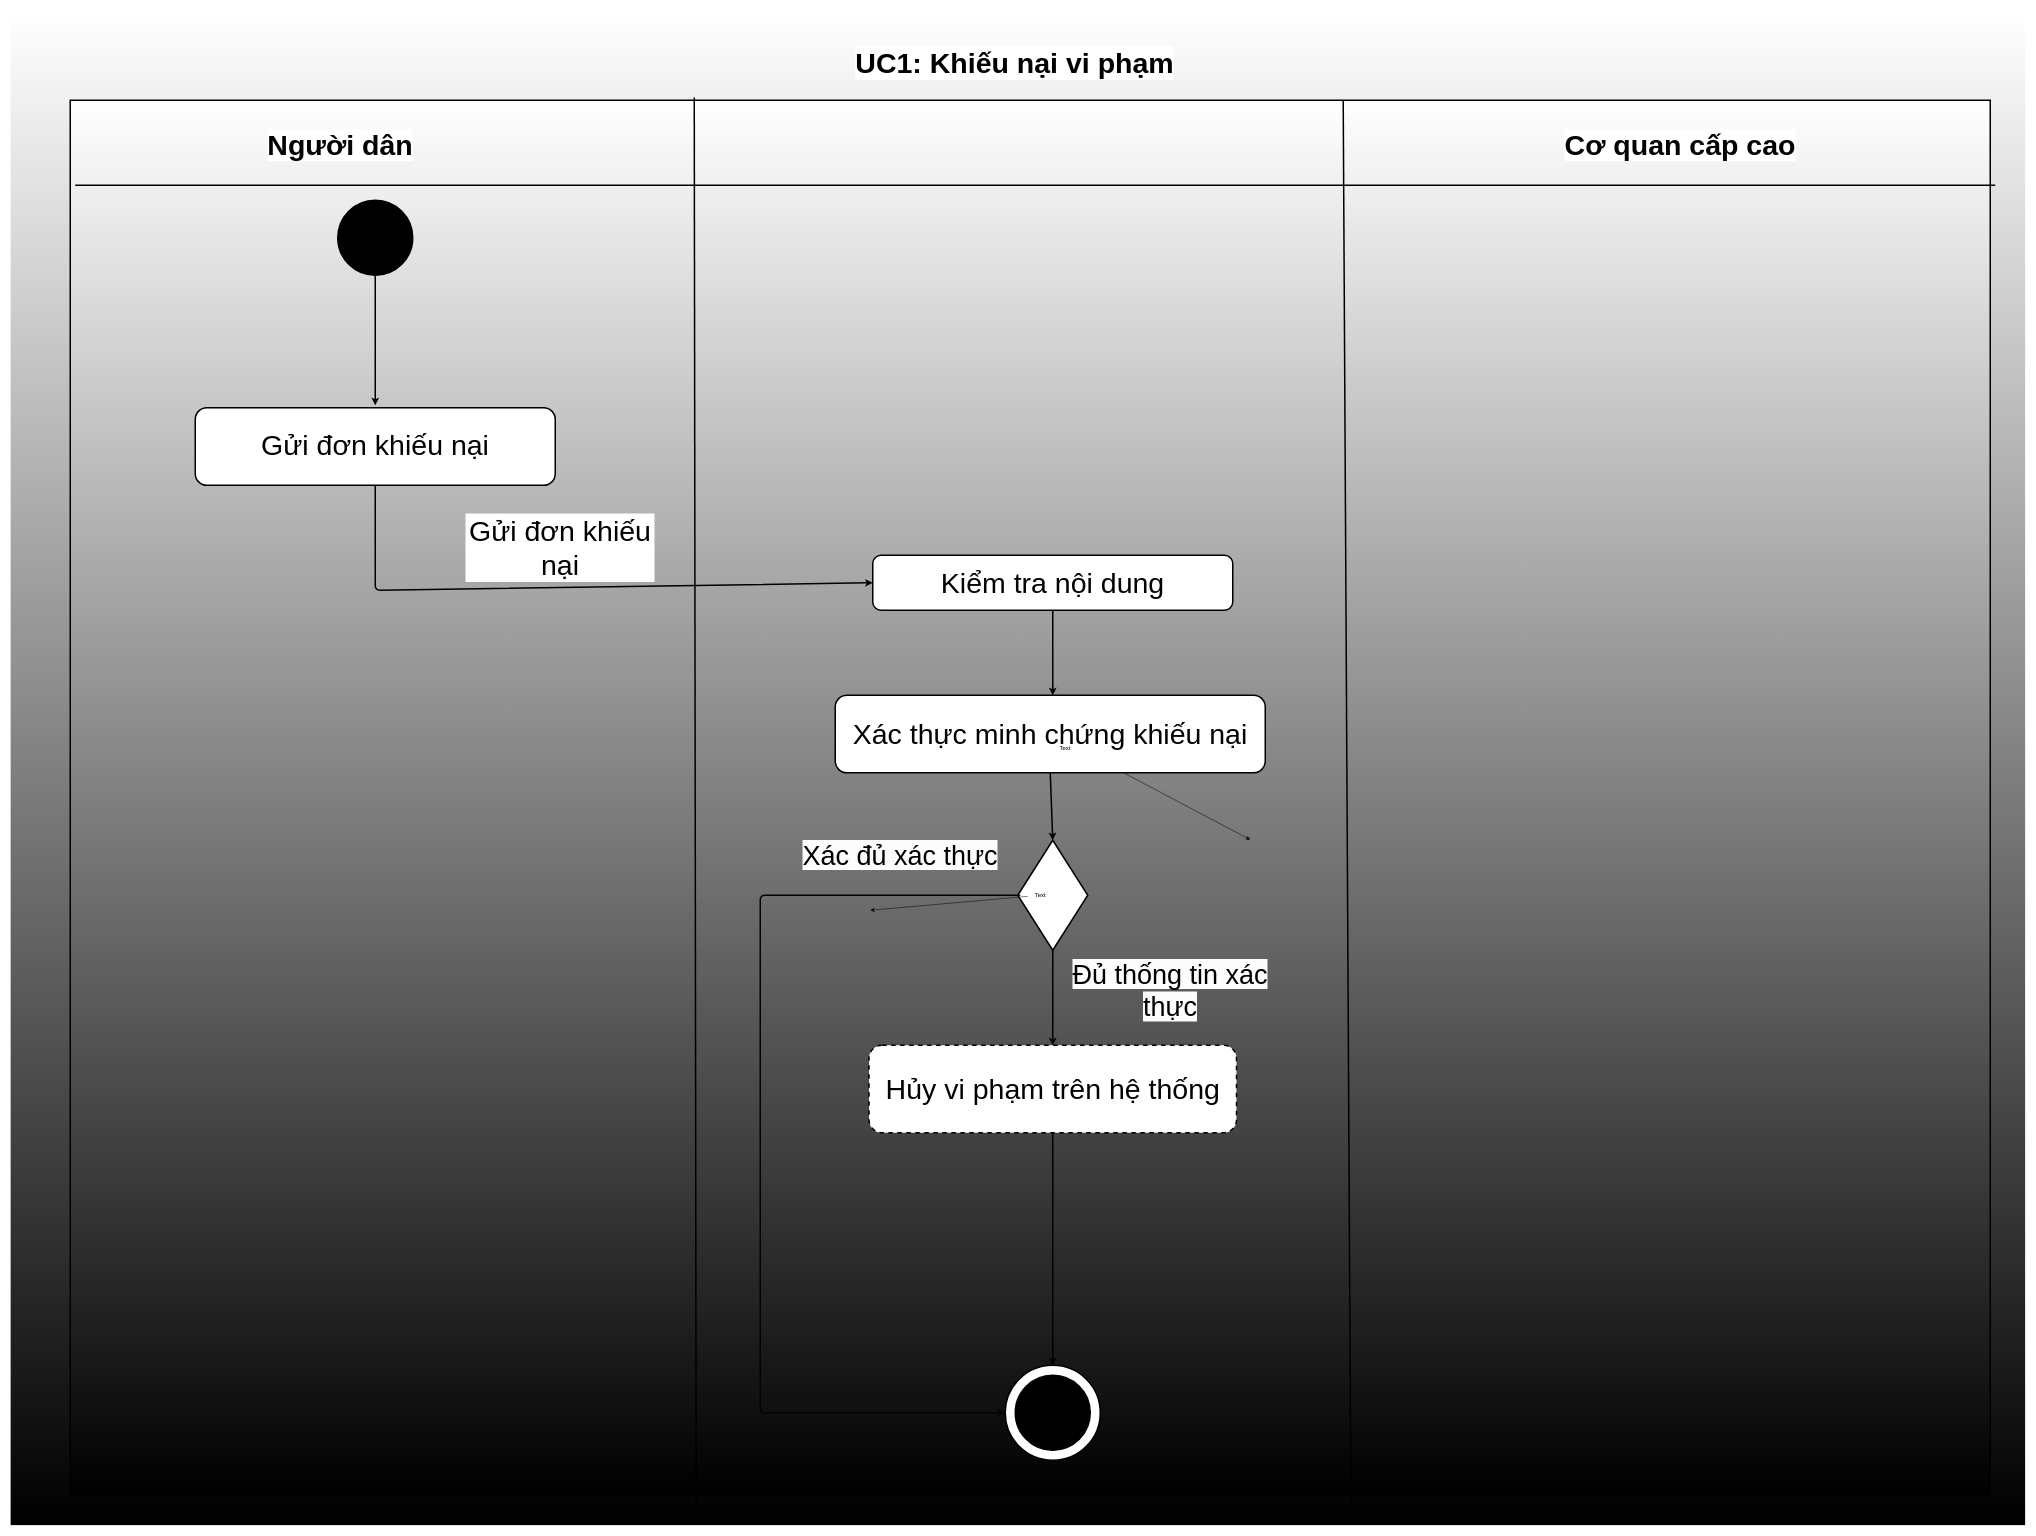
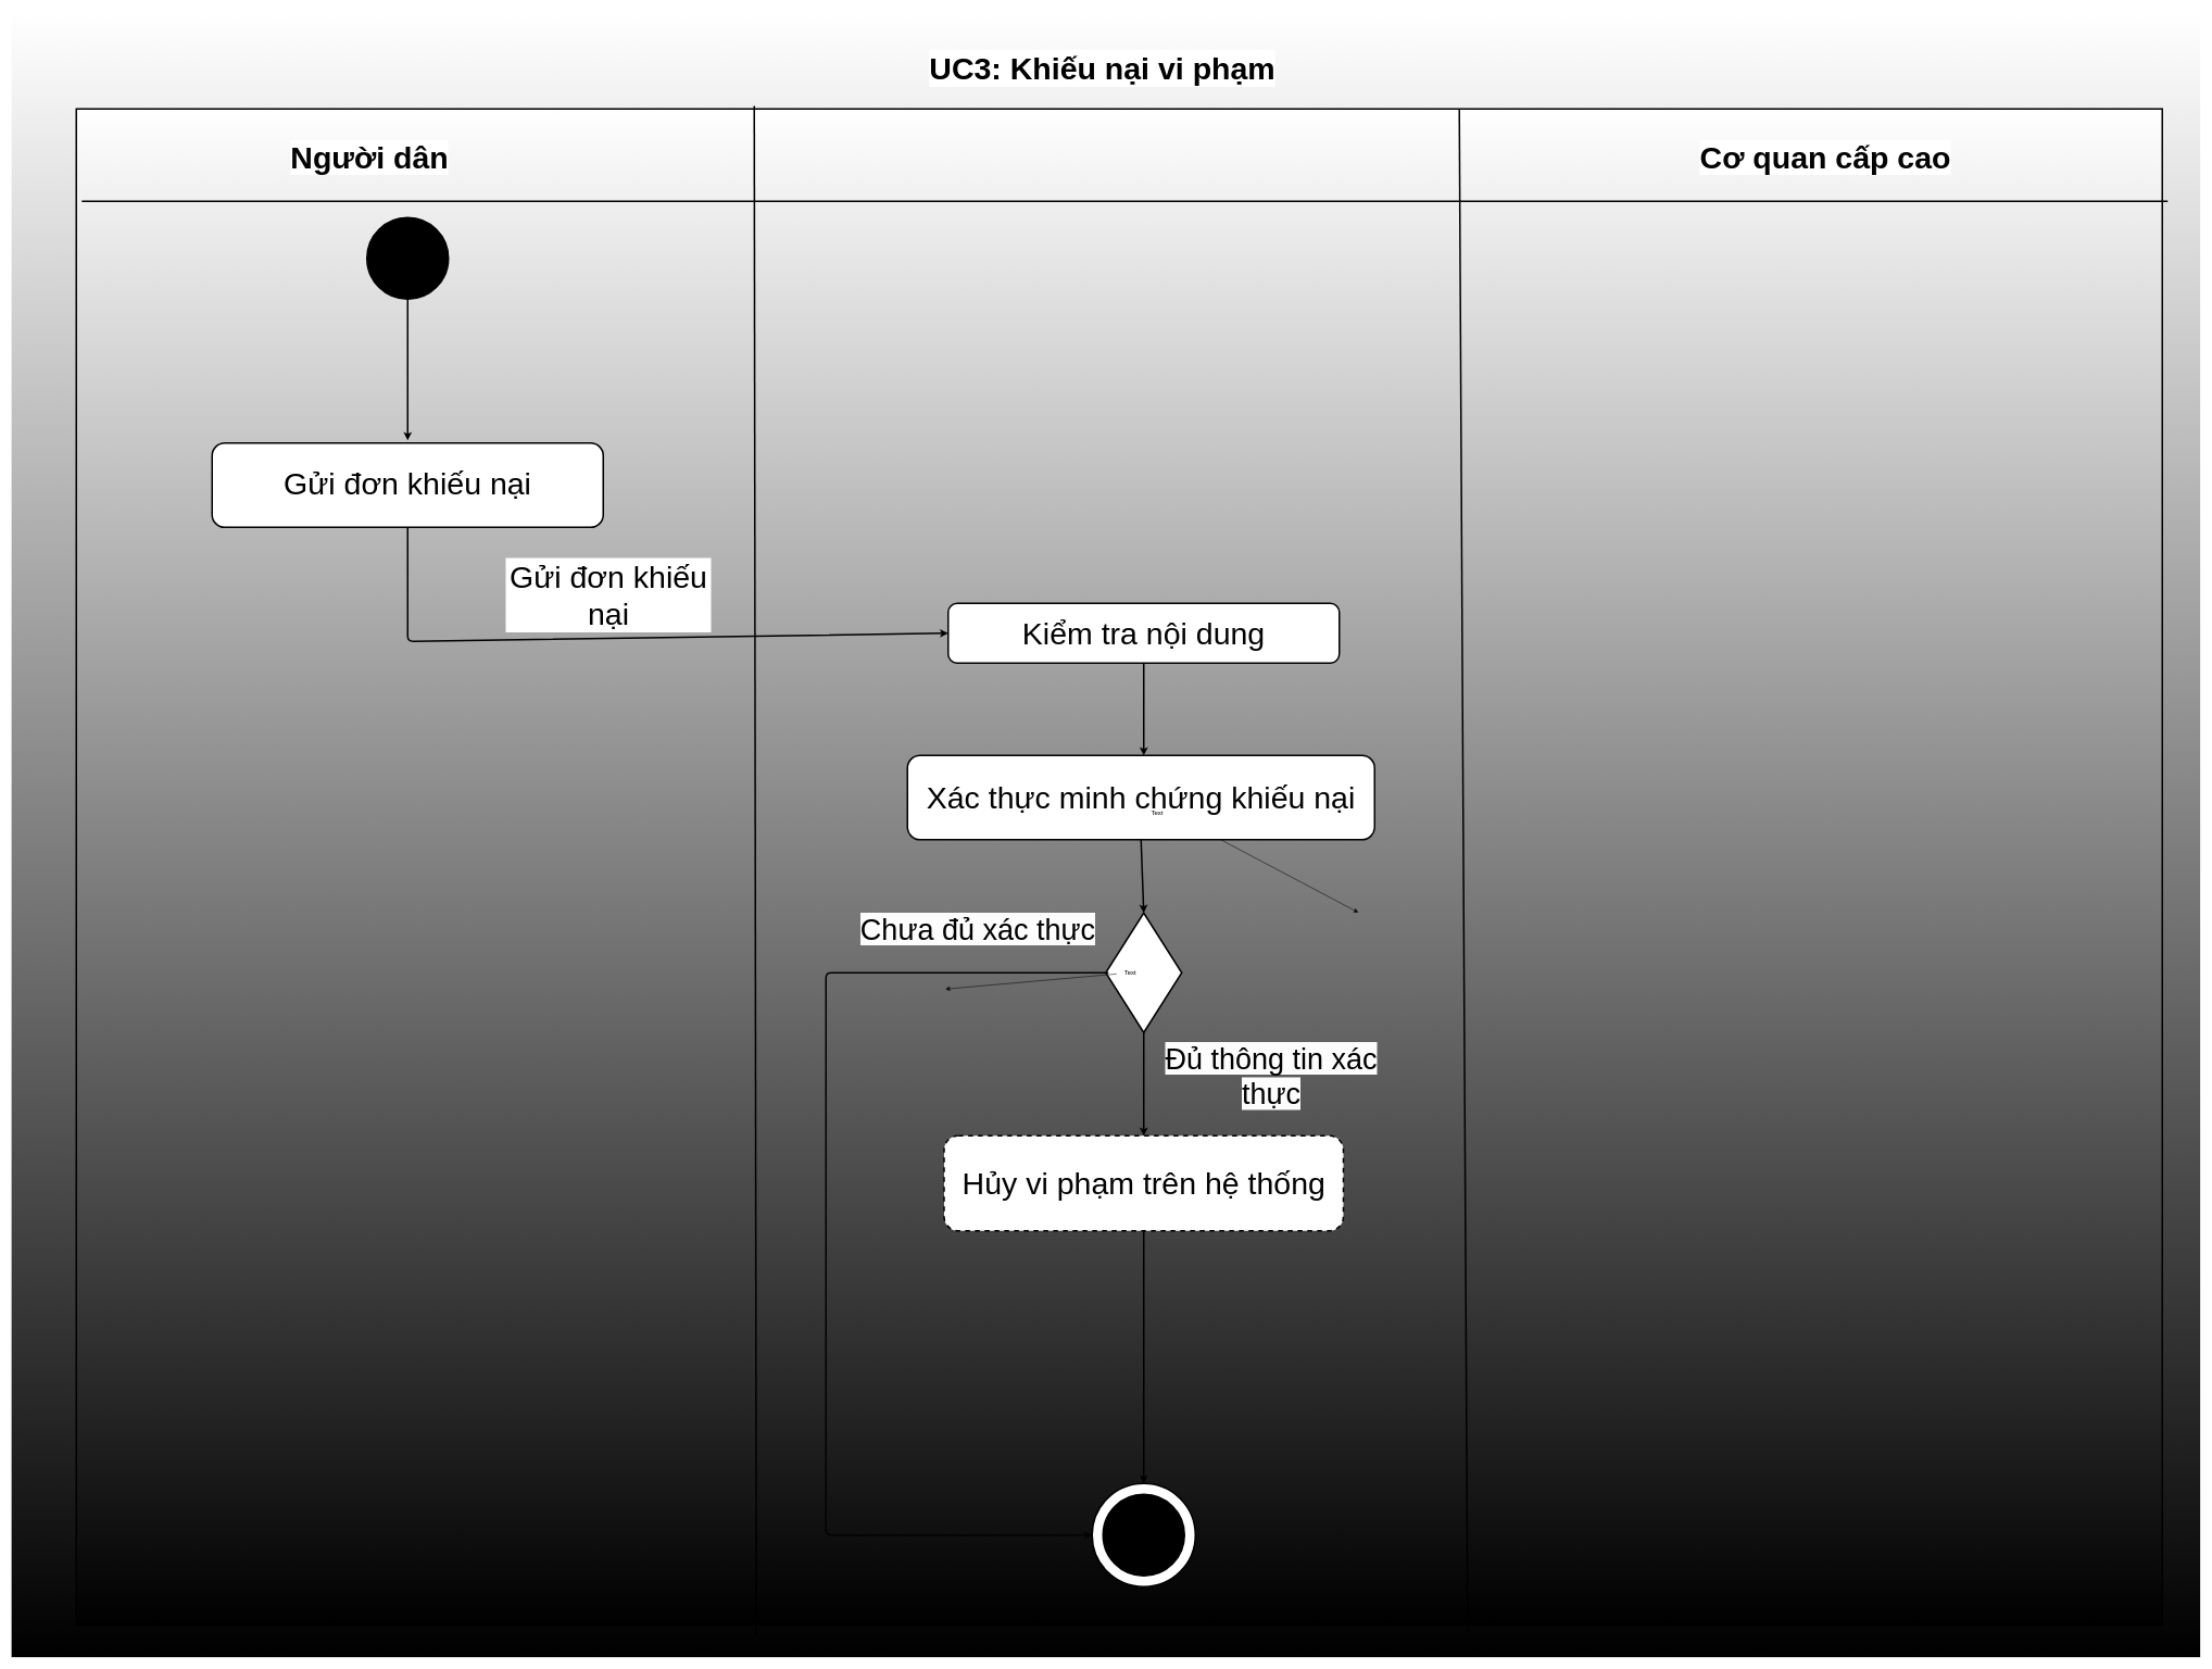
- <mxCell id="11" value="&lt;font style=&quot;background-color: rgb(255, 255, 255);&quot; color=&quot;#000000&quot;&gt;&lt;b&gt;UC1: Khiếu nại vi phạm&lt;/b&gt;&lt;/font&gt;" style="text;strokeColor=none;align=center;fillColor=none;html=1;verticalAlign=middle;whiteSpace=wrap;rounded=0;labelBackgroundColor=#FFFFFF;strokeWidth=3;fontSize=57;fontColor=#030303;" vertex="1" parent="1"><mxGeometry x="1670" y="70" width="717.5" height="110" as="geometry" /></mxCell>
+ <mxCell id="11" value="&lt;font style=&quot;background-color: rgb(255, 255, 255);&quot; color=&quot;#000000&quot;&gt;&lt;b&gt;UC3: Khiếu nại vi phạm&lt;/b&gt;&lt;/font&gt;" style="text;strokeColor=none;align=center;fillColor=none;html=1;verticalAlign=middle;whiteSpace=wrap;rounded=0;labelBackgroundColor=#FFFFFF;strokeWidth=3;fontSize=57;fontColor=#030303;" vertex="1" parent="1"><mxGeometry x="1670" y="70" width="717.5" height="110" as="geometry" /></mxCell>
- <mxCell id="31" value="&lt;font style=&quot;background-color: rgb(252, 252, 252); font-size: 54px;&quot; color=&quot;#000000&quot;&gt;Xác đủ xác thực&lt;/font&gt;" style="text;strokeColor=none;align=center;fillColor=none;html=1;verticalAlign=middle;whiteSpace=wrap;rounded=0;" vertex="1" parent="1"><mxGeometry x="1560" y="1660" width="480" height="100" as="geometry" /></mxCell>
+ <mxCell id="31" value="&lt;font style=&quot;background-color: rgb(252, 252, 252); font-size: 54px;&quot; color=&quot;#000000&quot;&gt;Chưa đủ xác thực&lt;/font&gt;" style="text;strokeColor=none;align=center;fillColor=none;html=1;verticalAlign=middle;whiteSpace=wrap;rounded=0;" vertex="1" parent="1"><mxGeometry x="1560" y="1660" width="480" height="100" as="geometry" /></mxCell>
- <mxCell id="32" value="&lt;font color=&quot;#000000&quot;&gt;&lt;span style=&quot;font-size: 54px; background-color: rgb(252, 252, 252);&quot;&gt;Đủ thống tin xác thực&lt;/span&gt;&lt;/font&gt;" style="text;strokeColor=none;align=center;fillColor=none;html=1;verticalAlign=middle;whiteSpace=wrap;rounded=0;" vertex="1" parent="1"><mxGeometry x="2100" y="1930" width="480" height="100" as="geometry" /></mxCell>
+ <mxCell id="32" value="&lt;font color=&quot;#000000&quot;&gt;&lt;span style=&quot;font-size: 54px; background-color: rgb(252, 252, 252);&quot;&gt;Đủ thông tin xác thực&lt;/span&gt;&lt;/font&gt;" style="text;strokeColor=none;align=center;fillColor=none;html=1;verticalAlign=middle;whiteSpace=wrap;rounded=0;" vertex="1" parent="1"><mxGeometry x="2100" y="1930" width="480" height="100" as="geometry" /></mxCell>
